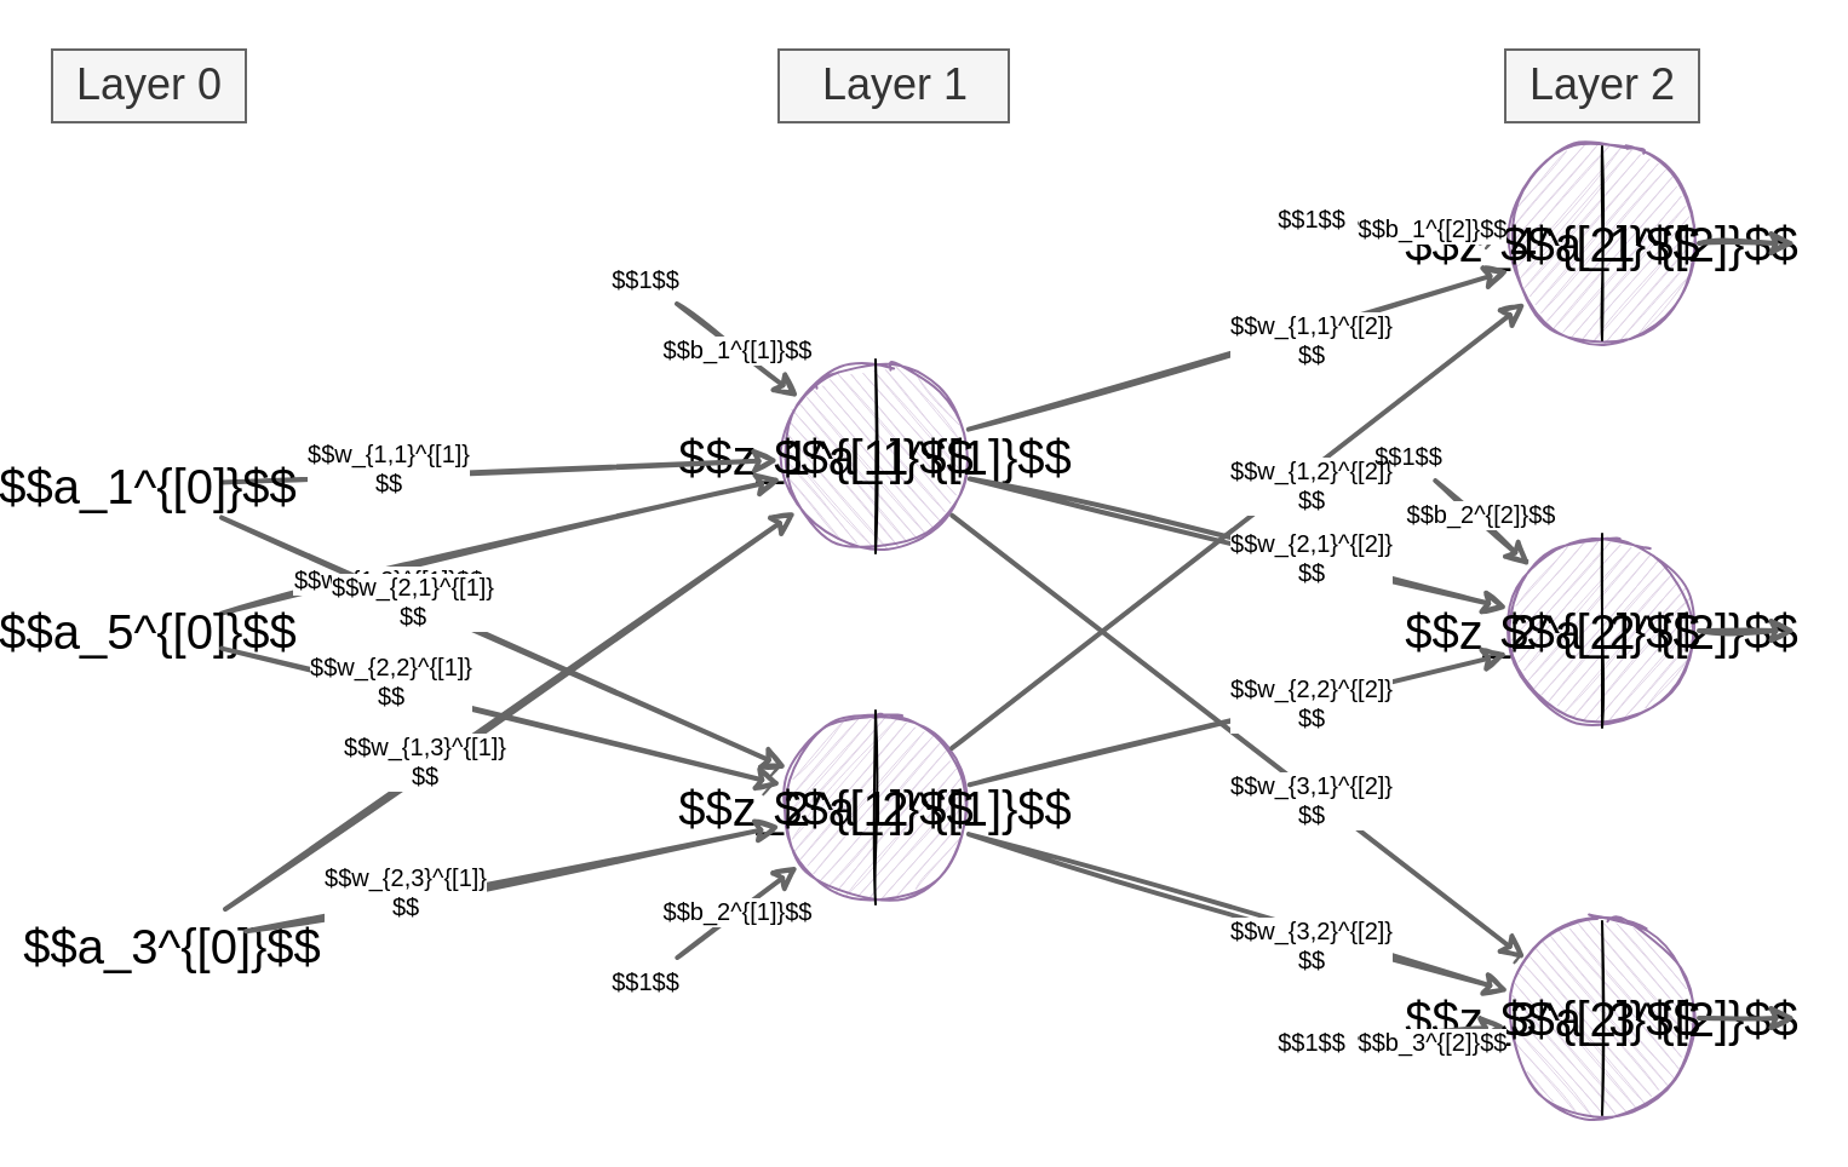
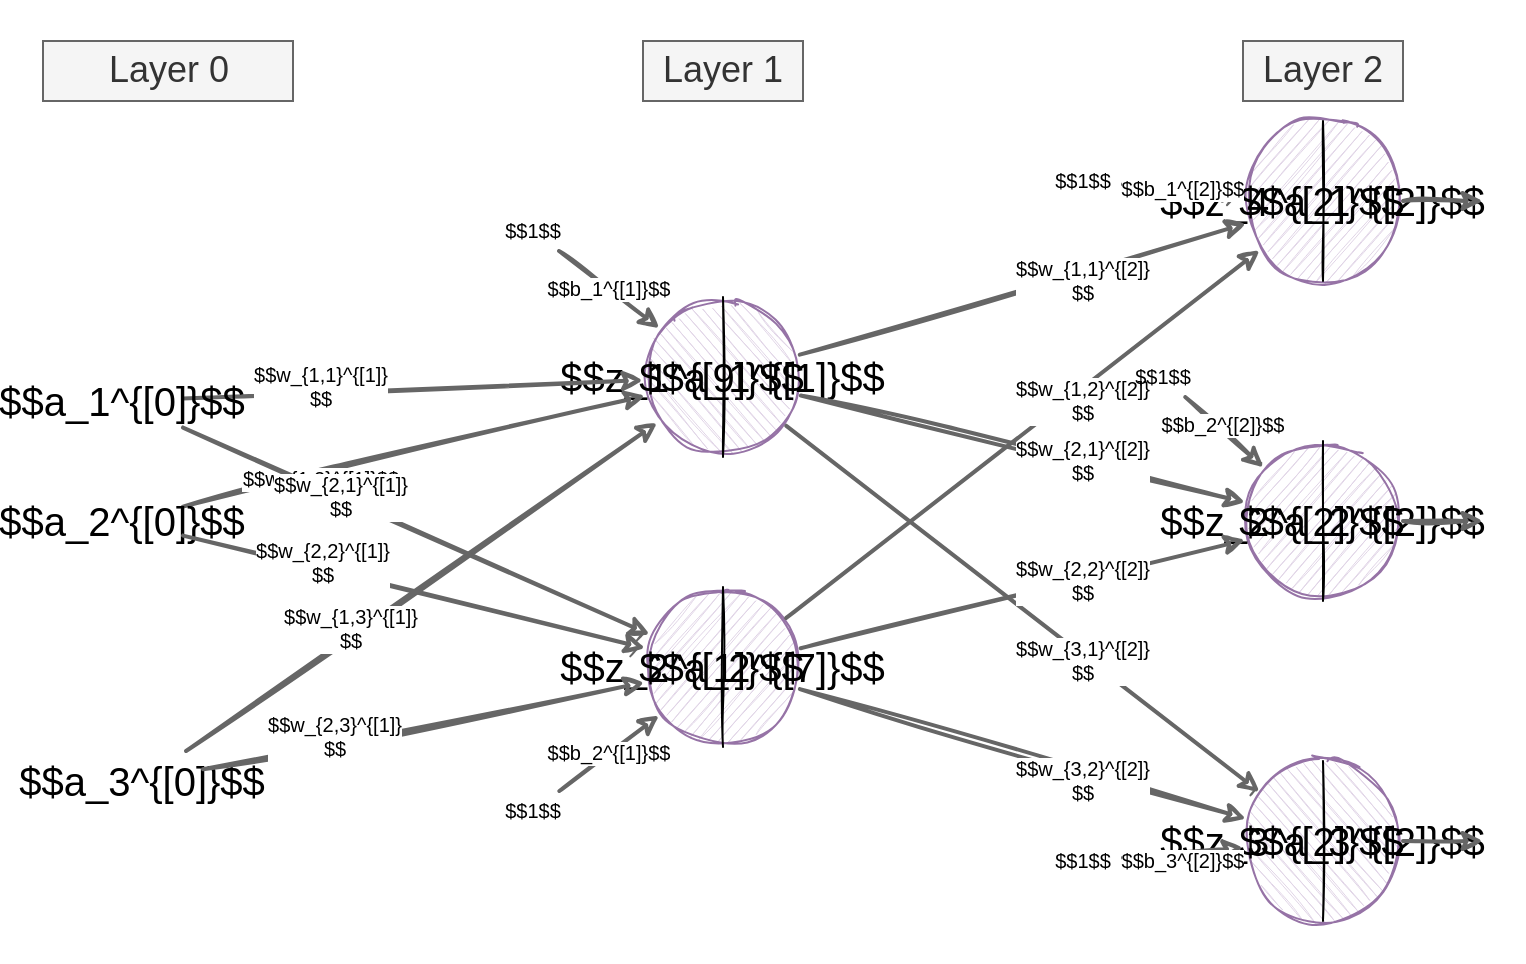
- <mxCell id="28" value="Layer 0" style="text;html=1;align=center;verticalAlign=middle;resizable=0;points=[];autosize=1;strokeColor=#666666;fillColor=#f5f5f5;fontSize=18;fontColor=#333333;" vertex="1" parent="1"><mxGeometry x="20" width="80" height="30" as="geometry" y="20" /></mxCell>
+ <mxCell id="28" value="Layer 0" style="text;html=1;align=center;verticalAlign=middle;resizable=0;points=[];autosize=1;strokeColor=#666666;fillColor=#f5f5f5;fontSize=18;fontColor=#333333;" vertex="1" parent="1"><mxGeometry x="20" y="20" width="125" height="30" as="geometry" /></mxCell>
- <mxCell id="45" value="Layer 1" style="text;html=1;align=center;verticalAlign=middle;resizable=0;points=[];autosize=1;strokeColor=#666666;fillColor=#f5f5f5;fontSize=18;fontColor=#333333;" vertex="1" parent="1"><mxGeometry x="320" y="20" width="95" height="30" as="geometry" /></mxCell>
+ <mxCell id="45" value="Layer 1" style="text;html=1;align=center;verticalAlign=middle;resizable=0;points=[];autosize=1;strokeColor=#666666;fillColor=#f5f5f5;fontSize=18;fontColor=#333333;" vertex="1" parent="1"><mxGeometry x="320" width="80" height="30" as="geometry" y="20" /></mxCell>
- <mxCell id="15" value="$$z_1^{[1]}$$" style="text;html=1;strokeColor=none;fillColor=none;align=center;verticalAlign=middle;whiteSpace=wrap;rounded=0;fontSize=20;" parent="1" vertex="1"><mxGeometry x="310" y="173" width="60" height="30" as="geometry" /></mxCell>
+ <mxCell id="15" value="$$z_1^{[9]}$$" style="text;html=1;strokeColor=none;fillColor=none;align=center;verticalAlign=middle;whiteSpace=wrap;rounded=0;fontSize=20;" parent="1" vertex="1"><mxGeometry x="310" y="173" width="60" height="30" as="geometry" /></mxCell>
- <mxCell id="21" value="$$a_5^{[0]}$$" style="text;html=1;strokeColor=none;fillColor=none;align=center;verticalAlign=middle;whiteSpace=wrap;rounded=0;fontSize=20;" parent="1" vertex="1"><mxGeometry x="30" y="245" width="60" height="30" as="geometry" /></mxCell>
+ <mxCell id="21" value="$$a_2^{[0]}$$" style="text;html=1;strokeColor=none;fillColor=none;align=center;verticalAlign=middle;whiteSpace=wrap;rounded=0;fontSize=20;" parent="1" vertex="1"><mxGeometry x="30" y="245" width="60" height="30" as="geometry" /></mxCell>
- <mxCell id="14" value="$$a_2^{[1]}$$" style="text;html=1;strokeColor=none;fillColor=none;align=center;verticalAlign=middle;whiteSpace=wrap;rounded=0;fontSize=20;" vertex="1" parent="1"><mxGeometry x="350" y="318" width="60" height="30" as="geometry" /></mxCell>
+ <mxCell id="14" value="$$a_2^{[7]}$$" style="text;html=1;strokeColor=none;fillColor=none;align=center;verticalAlign=middle;whiteSpace=wrap;rounded=0;fontSize=20;" vertex="1" parent="1"><mxGeometry x="350" y="318" width="60" height="30" as="geometry" /></mxCell>
